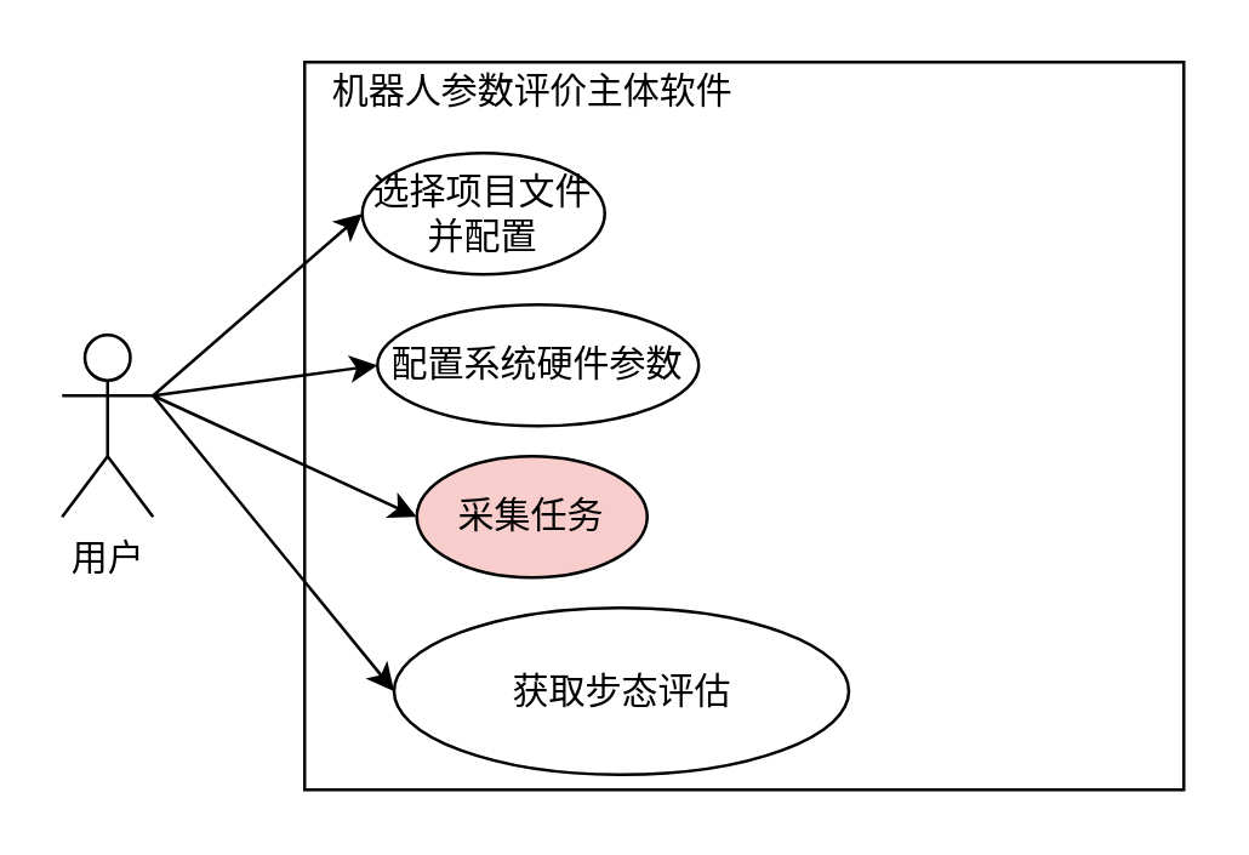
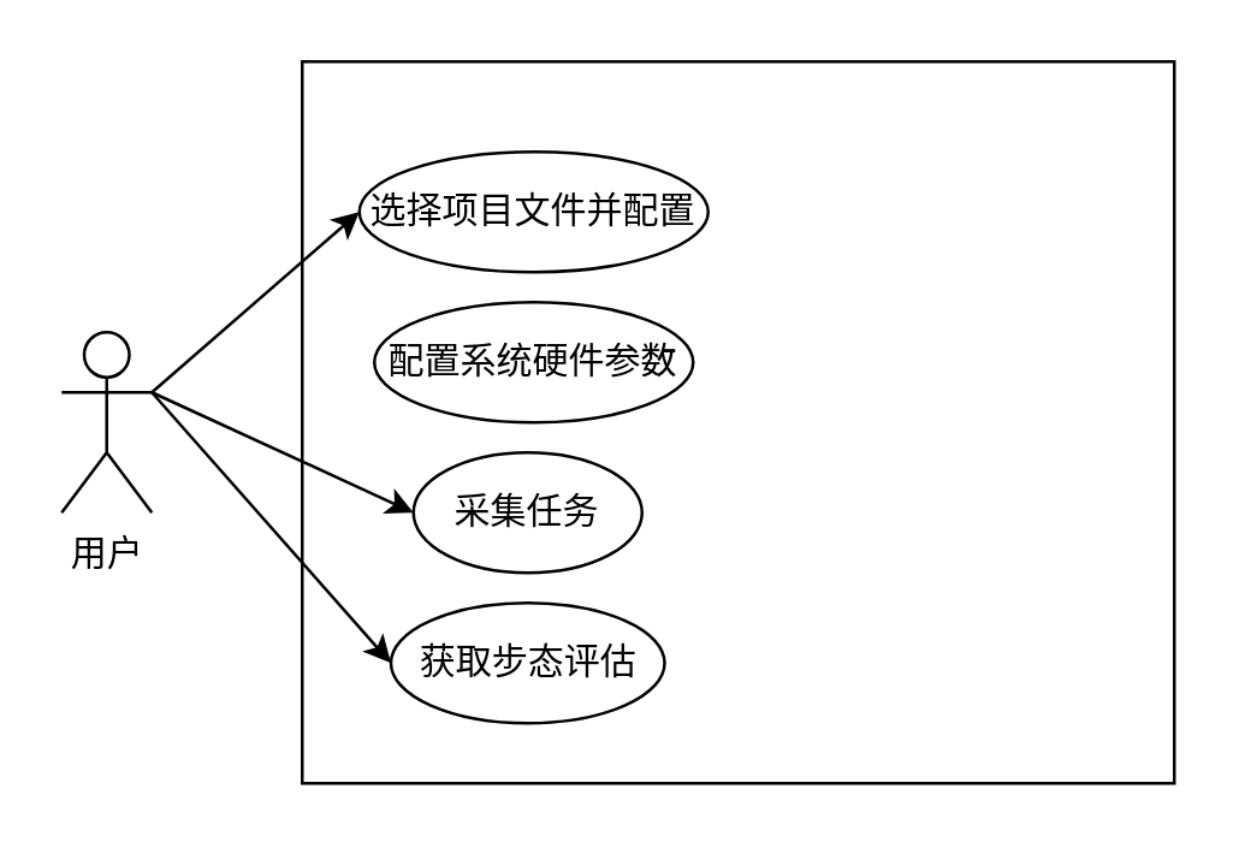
- <mxCell id="4" value="机器人参数评价主体软件" style="text;html=1;align=center;verticalAlign=middle;resizable=0;points=[];autosize=1;strokeColor=none;fillColor=none;" vertex="1" parent="1"><mxGeometry x="100" y="20" width="150" height="20" as="geometry" /></mxCell>
- <mxCell id="5" value="选择项目文件并配置" style="ellipse;whiteSpace=wrap;html=1;" vertex="1" parent="1"><mxGeometry x="119" y="50" width="80" height="40" as="geometry" /></mxCell>
+ <mxCell id="5" value="选择项目文件并配置" style="ellipse;whiteSpace=wrap;html=1;" vertex="1" parent="1"><mxGeometry x="119" y="50" width="116" height="40" as="geometry" /></mxCell>
- <mxCell id="10" value="" style="endArrow=classic;html=1;rounded=0;exitX=1;exitY=0.333;exitDx=0;exitDy=0;exitPerimeter=0;entryX=0;entryY=0.5;entryDx=0;entryDy=0;" edge="1" parent="1" source="2" target="6"><mxGeometry width="50" height="50" relative="1" as="geometry"><mxPoint x="60" y="140" as="sourcePoint" /><mxPoint x="129" y="80" as="targetPoint" /></mxGeometry></mxCell>
- <mxCell id="7" value="采集任务" style="ellipse;whiteSpace=wrap;html=1;fillColor=#f8cecc;" vertex="1" parent="1"><mxGeometry x="137" y="150" width="76" height="40" as="geometry" /></mxCell>
+ <mxCell id="7" value="采集任务" style="ellipse;whiteSpace=wrap;html=1;" vertex="1" parent="1"><mxGeometry x="137" y="150" width="76" height="40" as="geometry" /></mxCell>
- <mxCell id="8" value="获取步态评估" style="ellipse;whiteSpace=wrap;html=1;" vertex="1" parent="1"><mxGeometry x="129.5" y="200" width="150" height="55" as="geometry" /></mxCell>
+ <mxCell id="8" value="获取步态评估" style="ellipse;whiteSpace=wrap;html=1;" vertex="1" parent="1"><mxGeometry x="129.5" y="200" width="91" height="40" as="geometry" /></mxCell>
